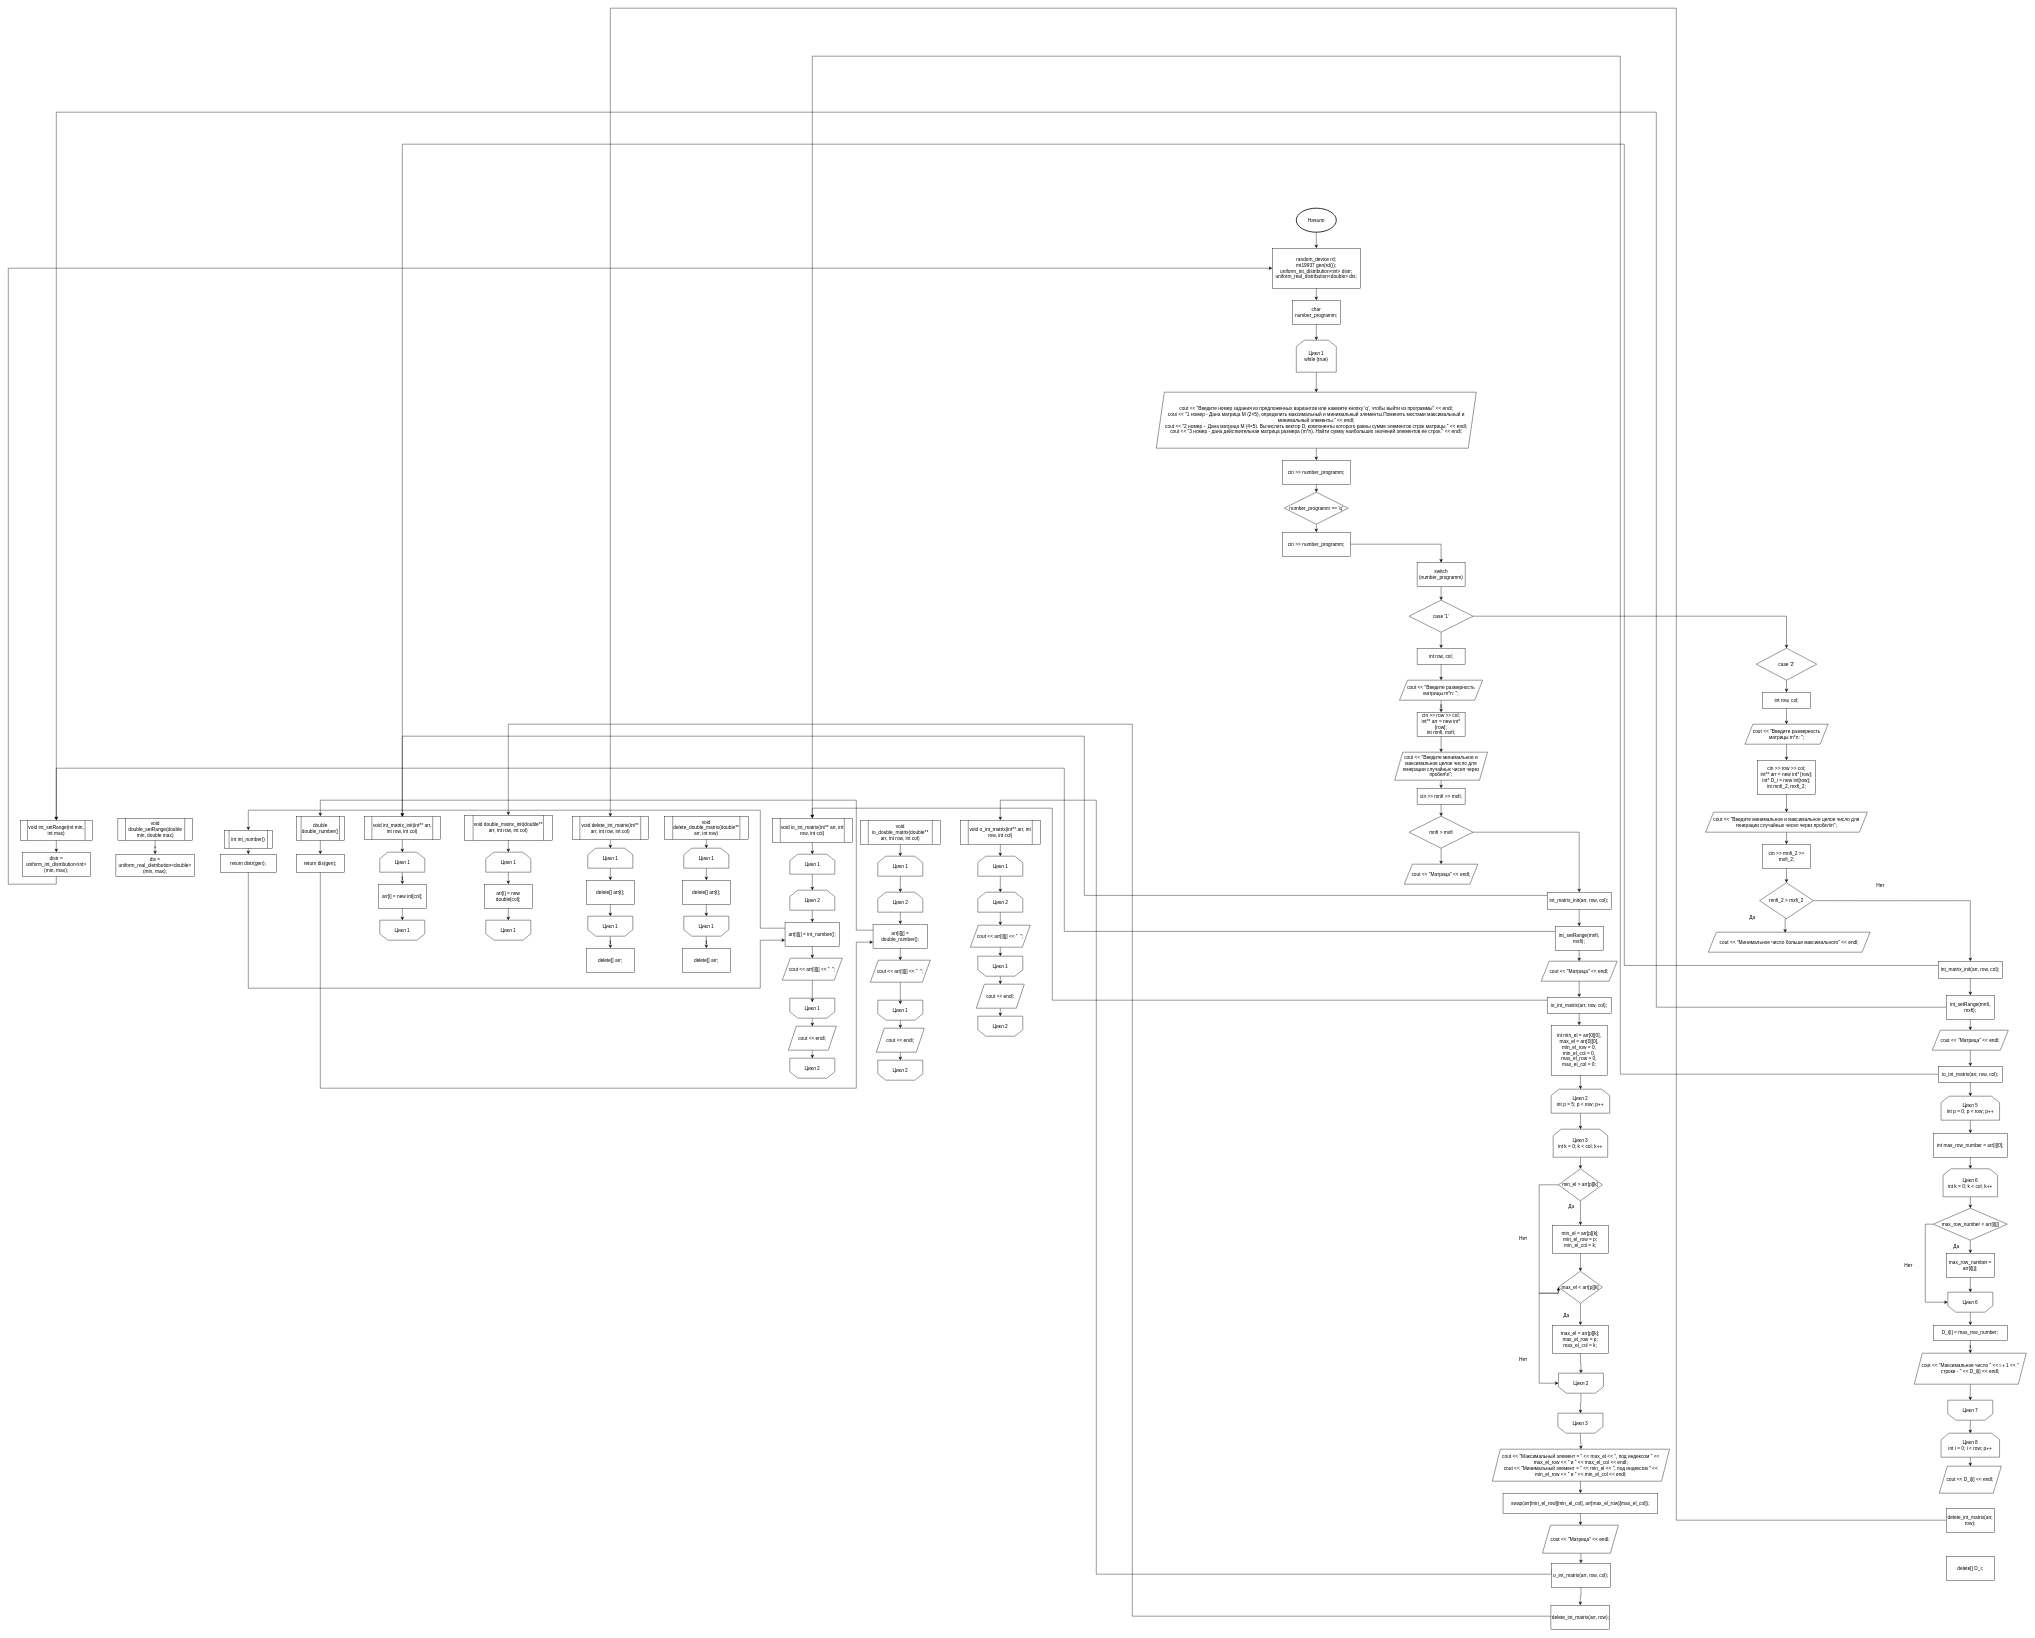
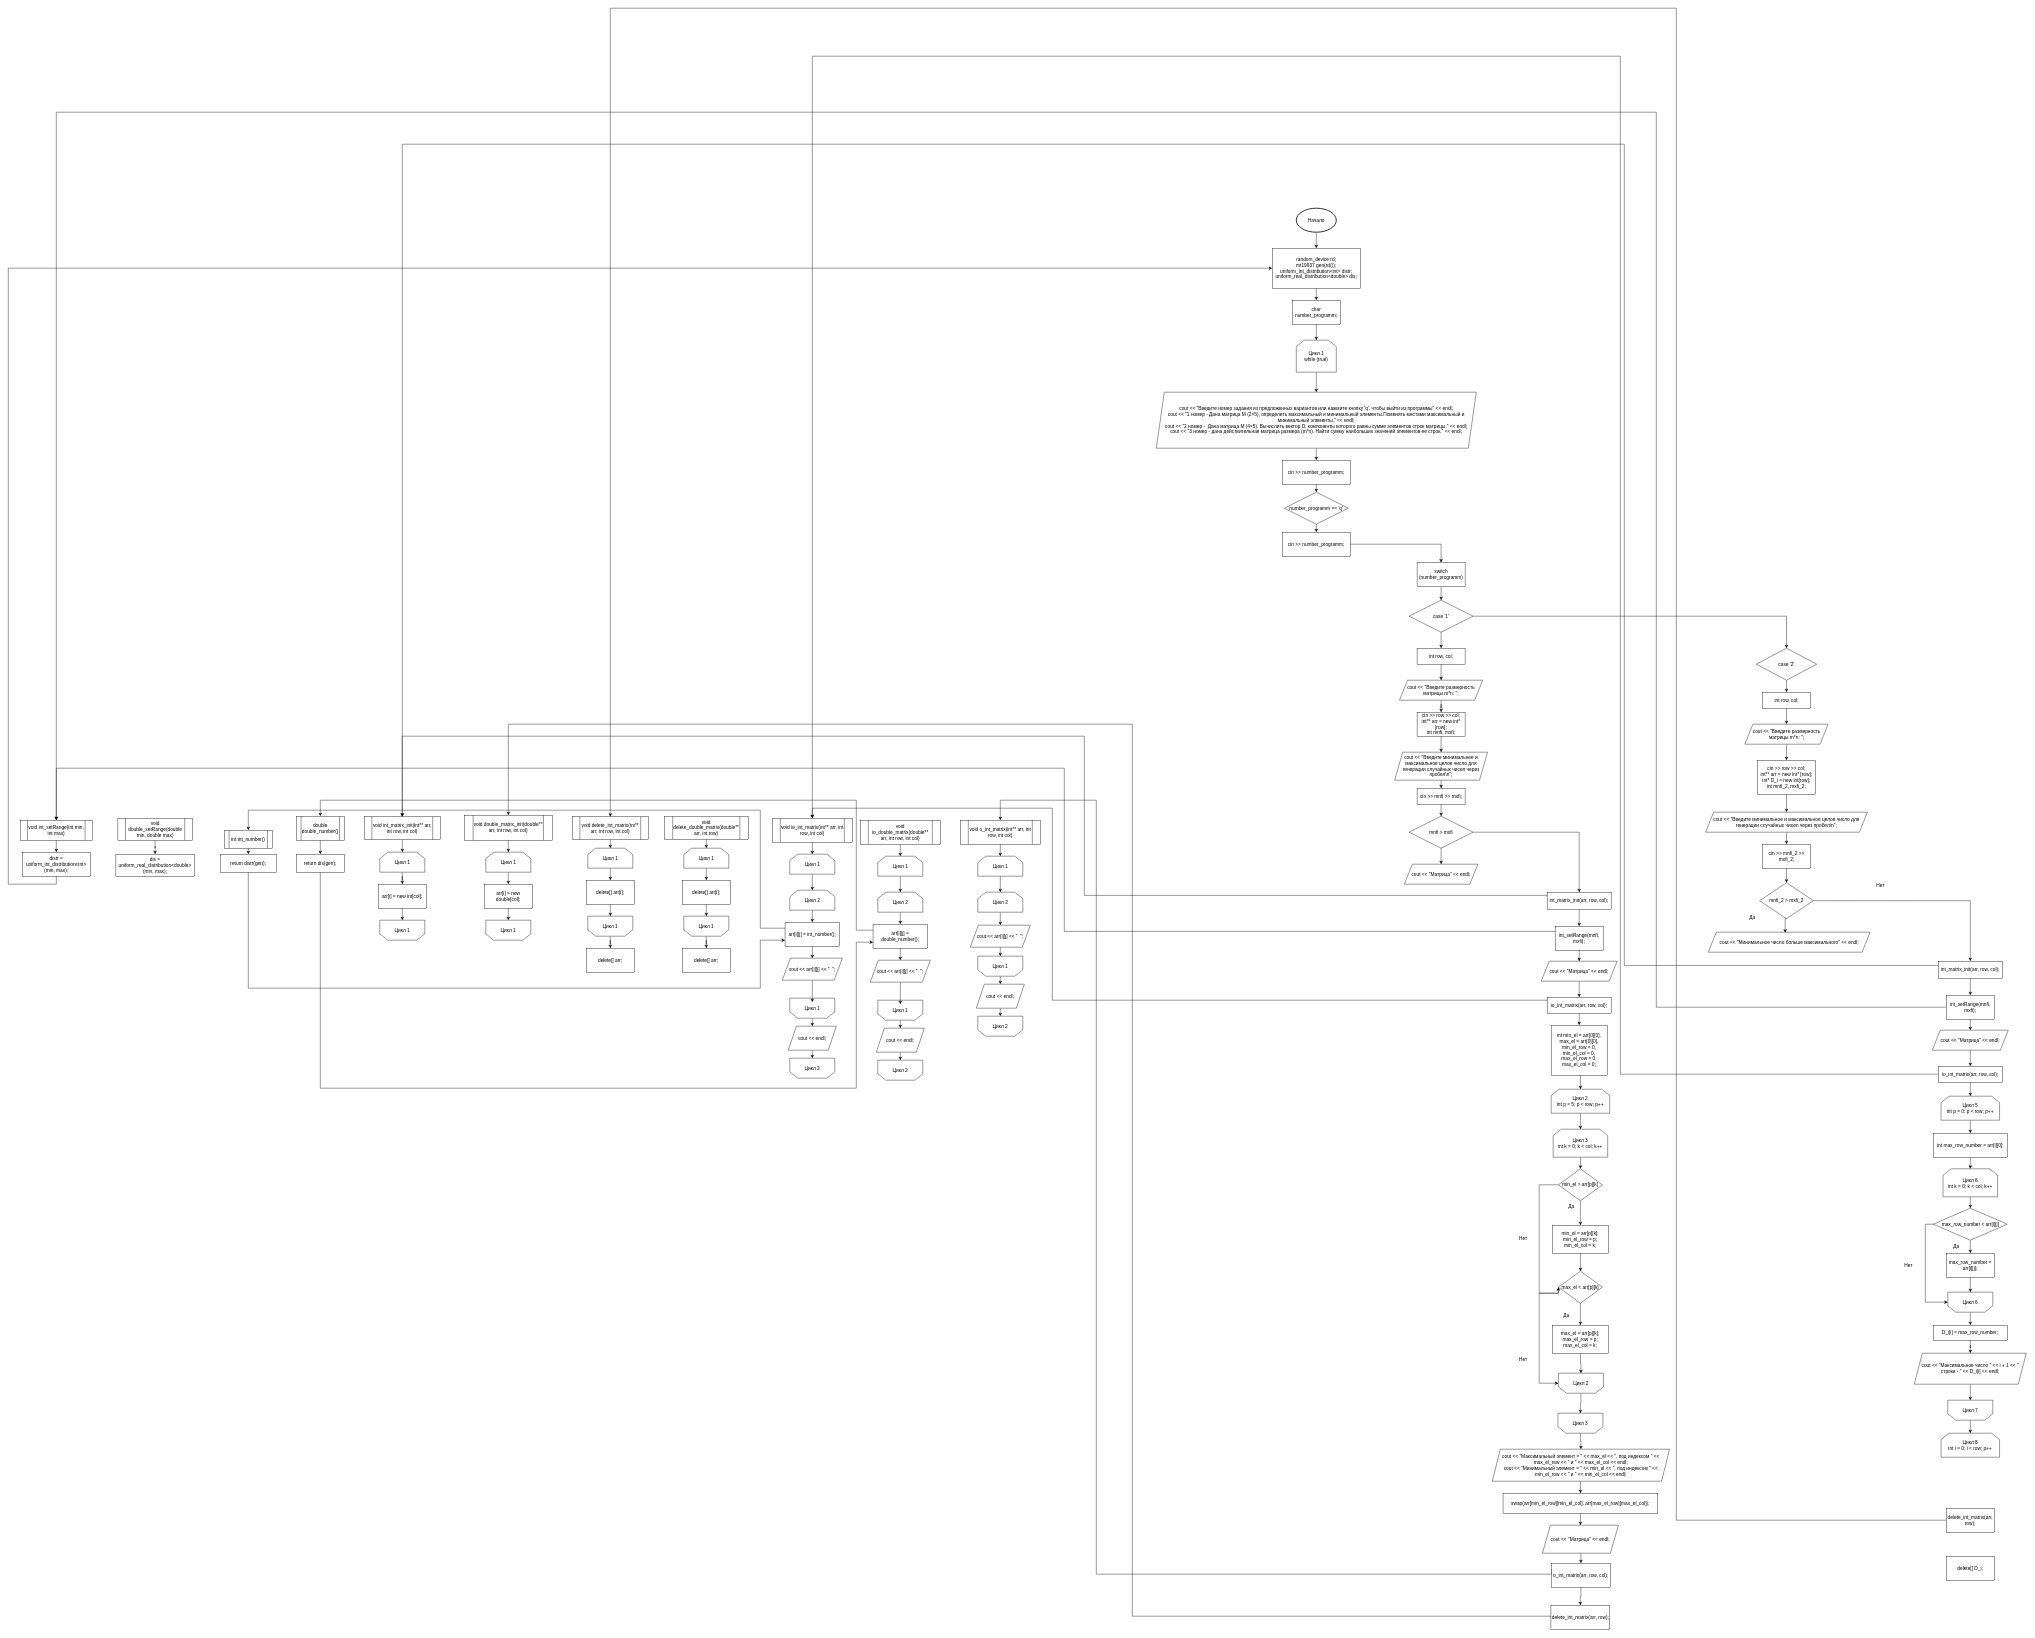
- <mxCell id="240" style="edgeStyle=orthogonalEdgeStyle;rounded=0;orthogonalLoop=1;jettySize=auto;html=1;exitX=0.5;exitY=1;exitDx=0;exitDy=0;entryX=0.5;entryY=0;entryDx=0;entryDy=0;" edge="1" parent="1" source="241" target="242"><mxGeometry relative="1" as="geometry" /></mxCell>
- <mxCell id="242" value="cout &amp;lt;&amp;lt; D_i[i] &amp;lt;&amp;lt; endl;" style="shape=parallelogram;perimeter=parallelogramPerimeter;whiteSpace=wrap;html=1;fixedSize=1;" vertex="1" parent="1"><mxGeometry x="4847.49" y="3665" width="155.01" height="67.5" as="geometry" /></mxCell>
